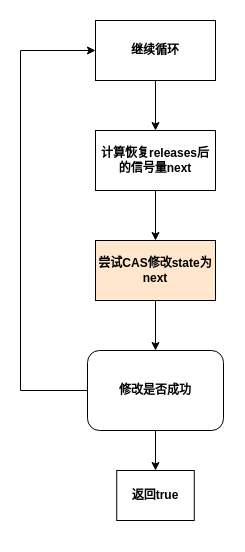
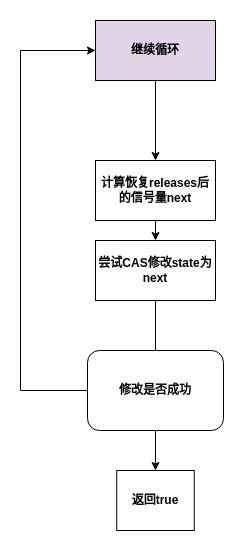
- <mxCell id="3" value="&lt;b&gt;继续循环&lt;/b&gt;" style="rounded=0;whiteSpace=wrap;html=1;" vertex="1" parent="1"><mxGeometry x="95" y="20" width="120" height="60" as="geometry" /></mxCell>
+ <mxCell id="3" value="&lt;b&gt;继续循环&lt;/b&gt;" style="rounded=0;whiteSpace=wrap;html=1;fillColor=#e1d5e7;" vertex="1" parent="1"><mxGeometry x="95" y="20" width="120" height="60" as="geometry" /></mxCell>
- <mxCell id="5" value="&lt;b&gt;计算恢复releases后的信号量next&lt;/b&gt;" style="rounded=0;whiteSpace=wrap;html=1;" vertex="1" parent="1"><mxGeometry x="95" y="130" width="120" height="60" as="geometry" /></mxCell>
+ <mxCell id="5" value="&lt;b&gt;计算恢复releases后的信号量next&lt;/b&gt;" style="rounded=0;whiteSpace=wrap;html=1;" vertex="1" parent="1"><mxGeometry x="95" y="160" width="120" height="60" as="geometry" /></mxCell>
- <mxCell id="7" value="&lt;b&gt;尝试CAS修改state为next&lt;/b&gt;" style="rounded=0;whiteSpace=wrap;html=1;fillColor=#ffe6cc;" vertex="1" parent="1"><mxGeometry x="95" y="240" width="120" height="60" as="geometry" /></mxCell>
+ <mxCell id="7" value="&lt;b&gt;尝试CAS修改state为next&lt;/b&gt;" style="rounded=0;whiteSpace=wrap;html=1;" vertex="1" parent="1"><mxGeometry x="95" y="240" width="120" height="60" as="geometry" /></mxCell>
- <mxCell id="6" style="edgeStyle=orthogonalEdgeStyle;rounded=0;orthogonalLoop=1;jettySize=auto;html=1;exitX=0.5;exitY=1;exitDx=0;exitDy=0;entryX=0.5;entryY=0;entryDx=0;entryDy=0;" edge="1" parent="1" source="7" target="10"><mxGeometry relative="1" as="geometry" /></mxCell>
+ <mxCell id="6" style="edgeStyle=orthogonalEdgeStyle;rounded=0;orthogonalLoop=1;jettySize=auto;html=1;exitX=0.5;exitY=1;exitDx=0;exitDy=0;entryX=0.5;entryY=0;entryDx=0;entryDy=0;endArrow=none;" edge="1" parent="1" source="7" target="10"><mxGeometry relative="1" as="geometry" /></mxCell>
- <mxCell id="11" value="&lt;b&gt;返回true&lt;br&gt;&lt;/b&gt;" style="rounded=0;whiteSpace=wrap;html=1;" vertex="1" parent="1"><mxGeometry x="116.25" y="470" width="77.5" height="50" as="geometry" /></mxCell>
+ <mxCell id="11" value="&lt;b&gt;返回true&lt;br&gt;&lt;/b&gt;" style="rounded=0;whiteSpace=wrap;html=1;" vertex="1" parent="1"><mxGeometry x="116.25" y="470" width="77.5" height="60" as="geometry" /></mxCell>
